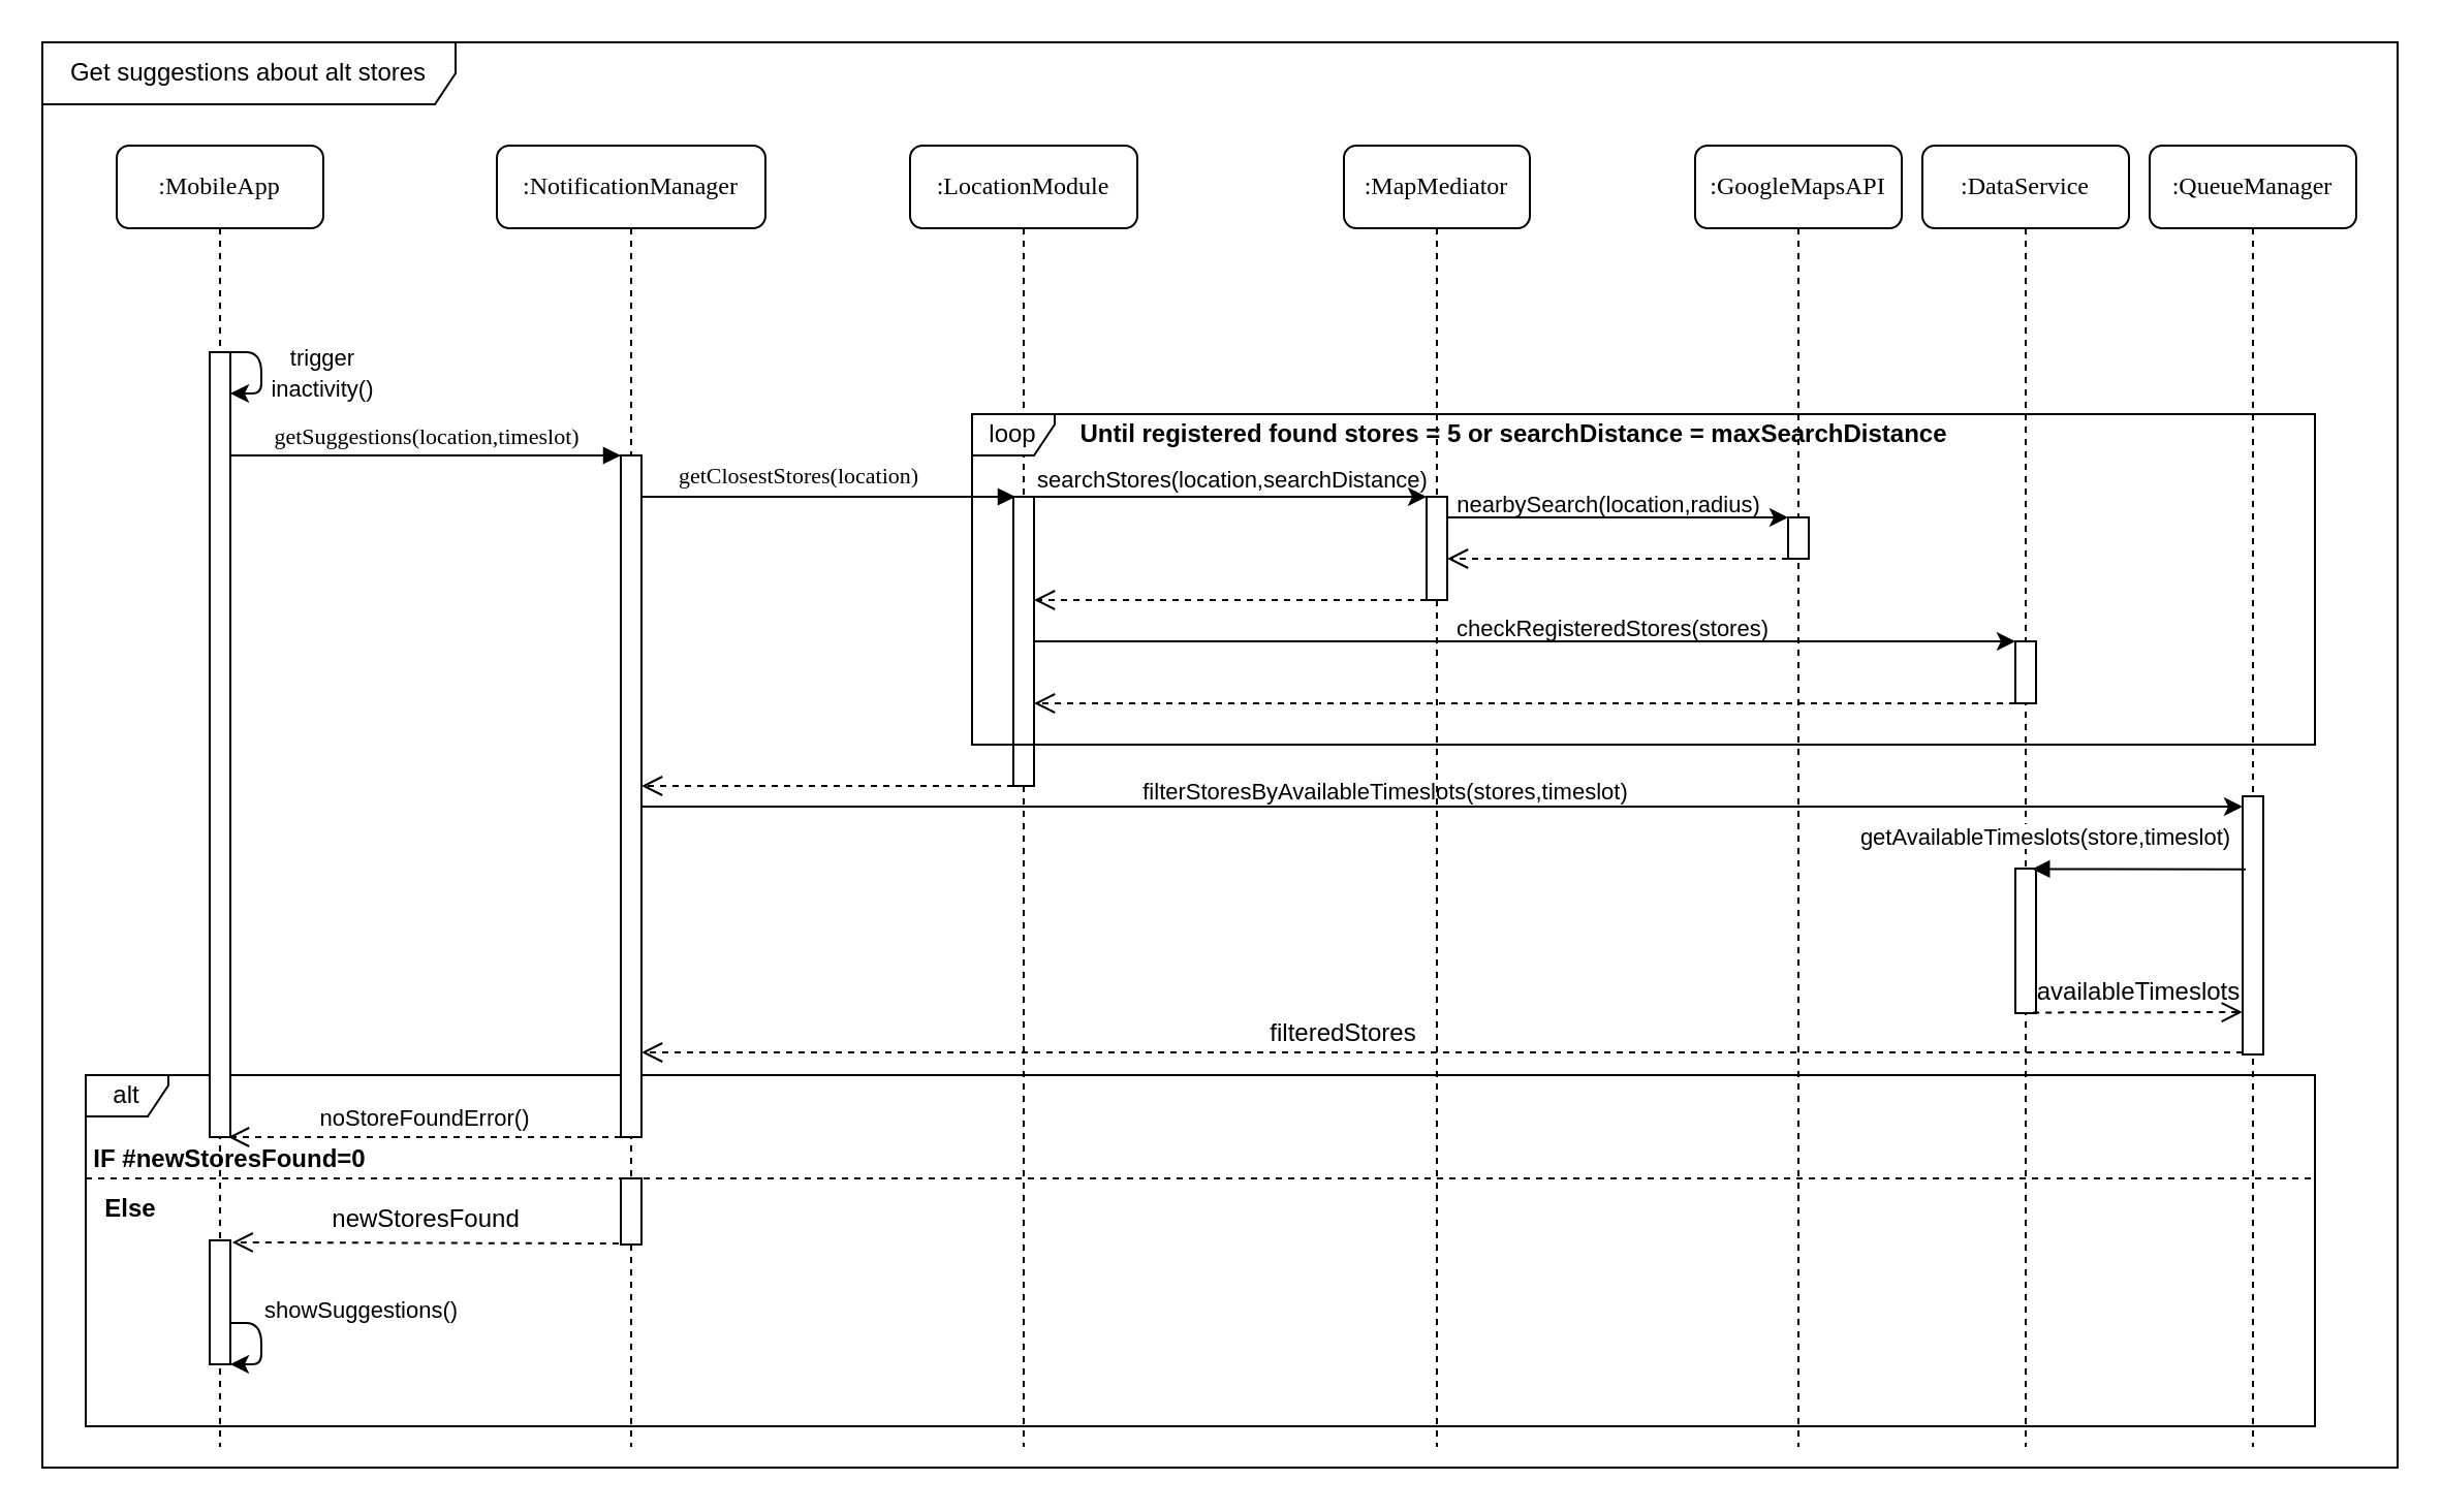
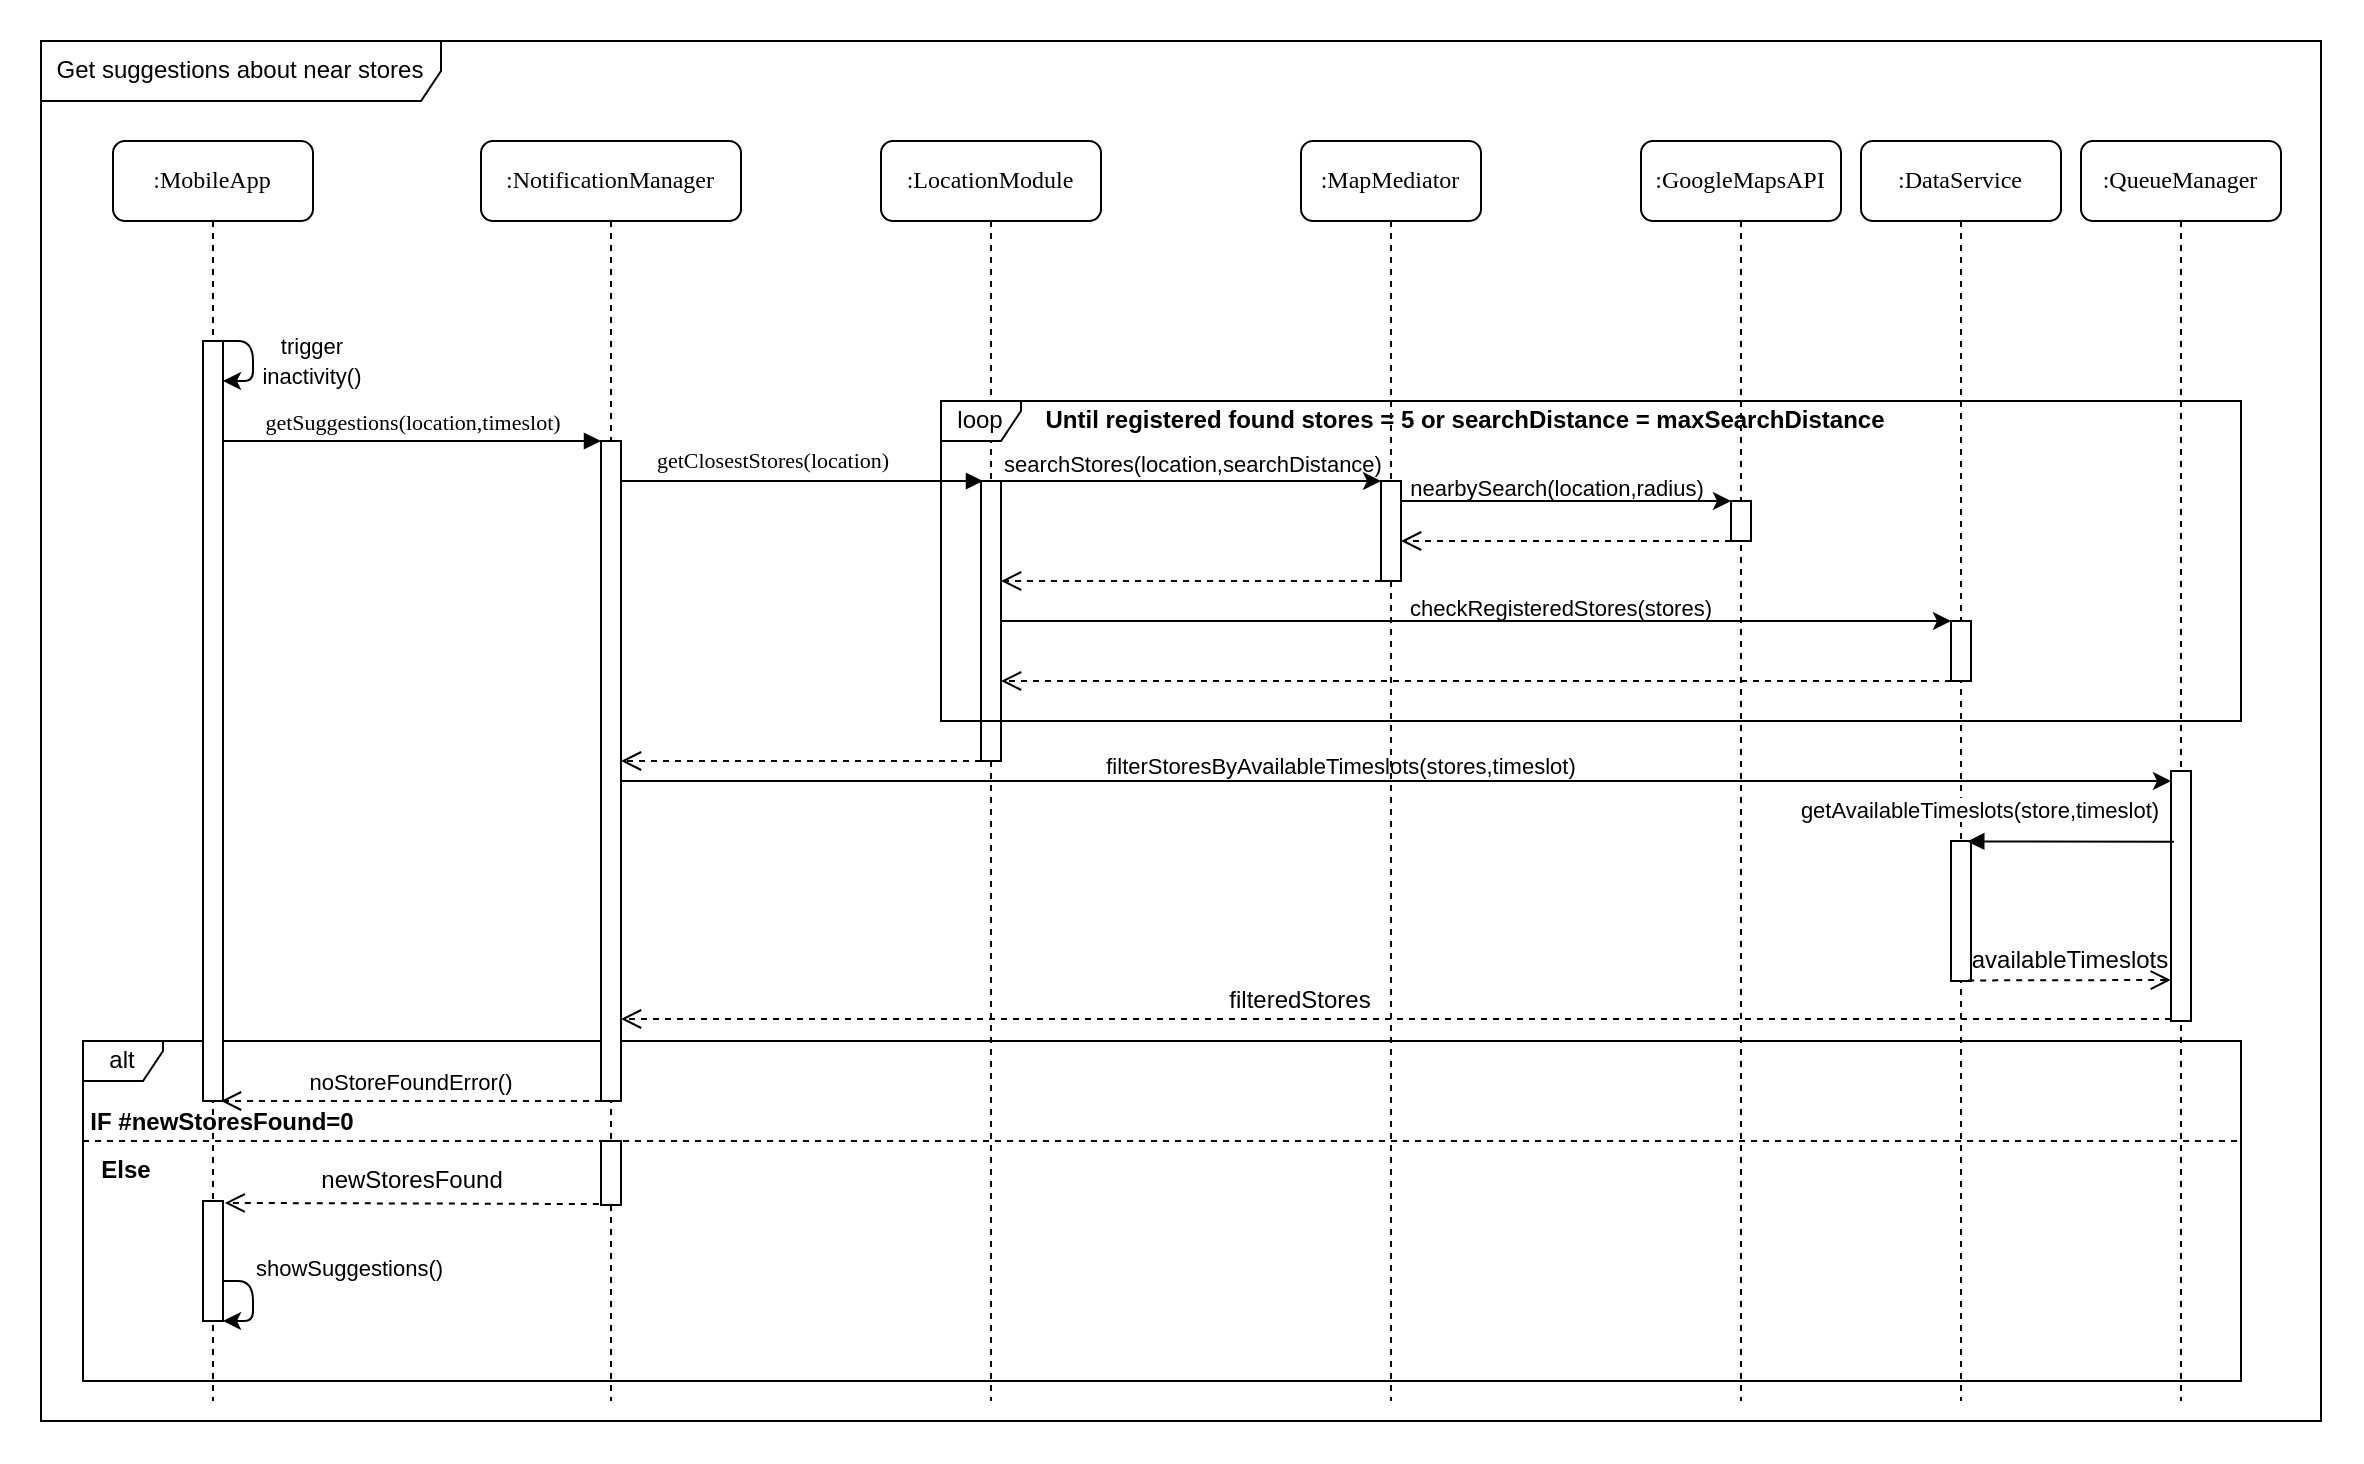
- <mxCell id="53" value="Get suggestions about alt stores" style="shape=umlFrame;whiteSpace=wrap;html=1;fillColor=#FFFFFF;width=200;height=30;" vertex="1" parent="1"><mxGeometry x="20" y="20" width="1140" height="690" as="geometry" /></mxCell>
+ <mxCell id="53" value="Get suggestions about near stores" style="shape=umlFrame;whiteSpace=wrap;html=1;fillColor=#FFFFFF;width=200;height=30;" vertex="1" parent="1"><mxGeometry x="20" y="20" width="1140" height="690" as="geometry" /></mxCell>
